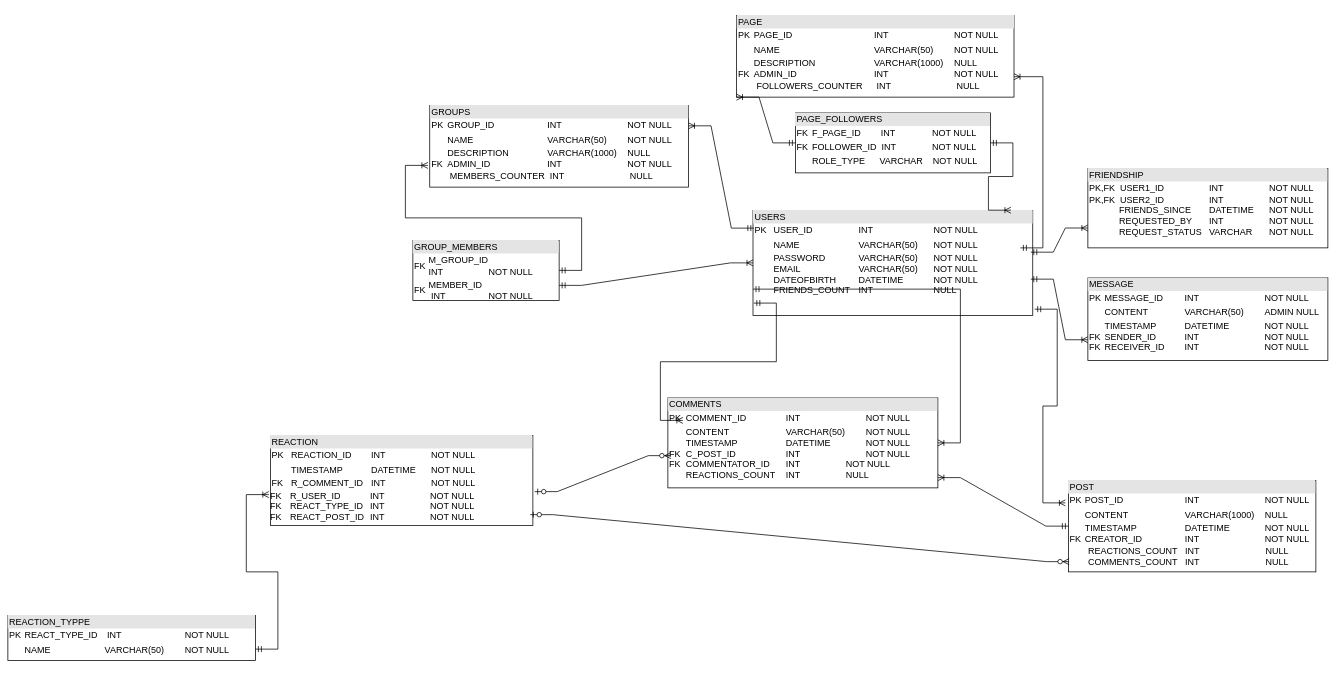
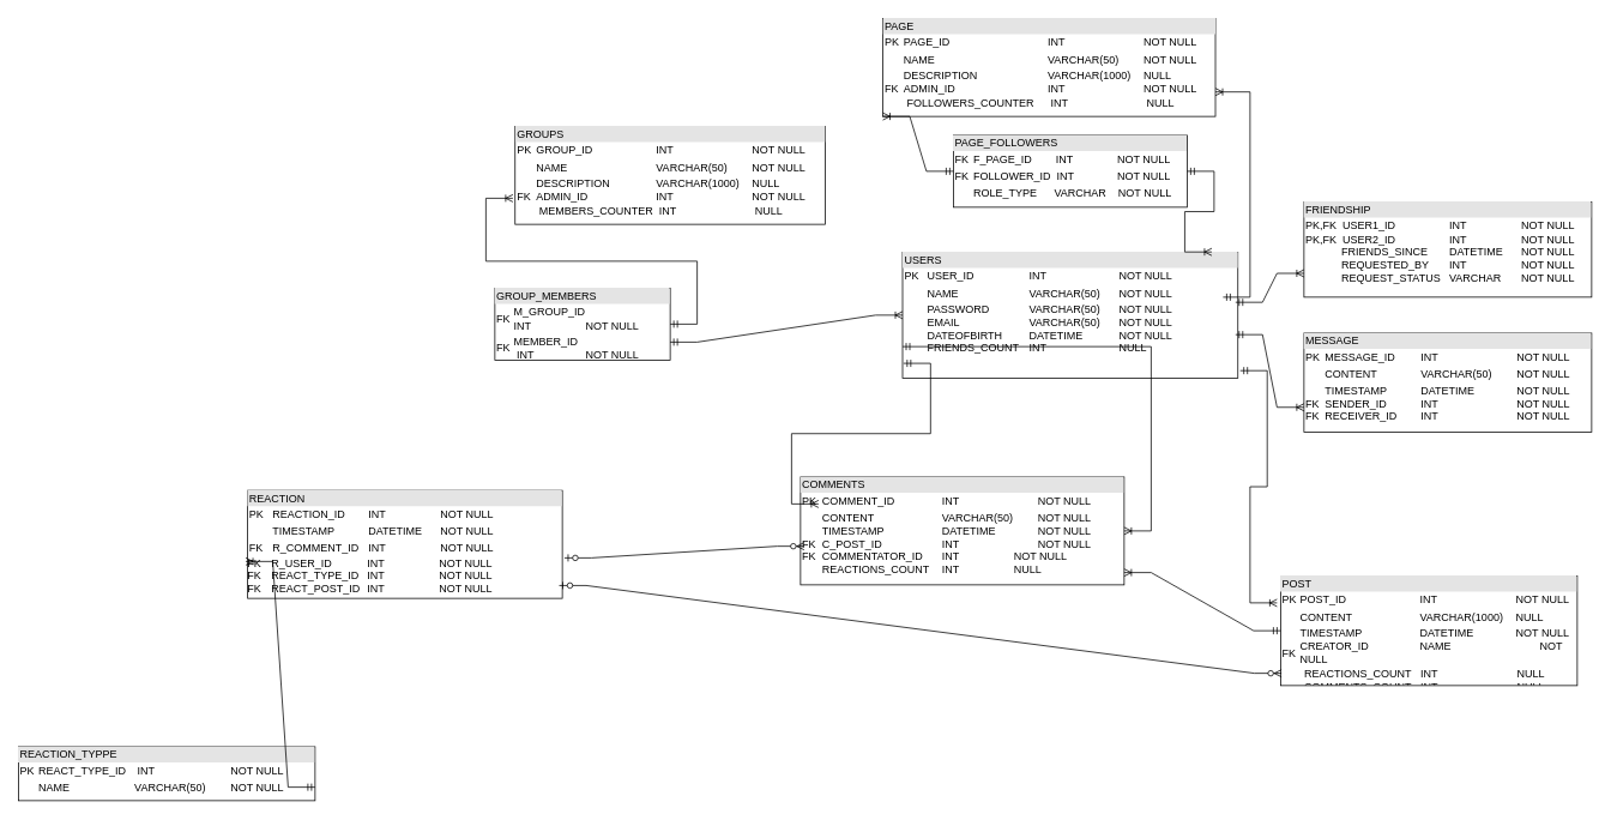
- <mxCell id="14" value="" style="edgeStyle=entityRelationEdgeStyle;fontSize=12;html=1;endArrow=ERoneToMany;startArrow=ERmandOne;rounded=0;entryX=1;entryY=0.25;entryDx=0;entryDy=0;exitX=0.003;exitY=0.169;exitDx=0;exitDy=0;exitPerimeter=0;" edge="1" parent="1" source="2" target="9"><mxGeometry width="100" height="100" relative="1" as="geometry"><mxPoint x="900" y="360" as="sourcePoint" /><mxPoint x="1000" y="260" as="targetPoint" /></mxGeometry></mxCell>
- <mxCell id="4" value="&lt;div style=&quot;box-sizing:border-box;width:100%;background:#e4e4e4;padding:2px;&quot;&gt;MESSAGE&lt;/div&gt;&lt;table style=&quot;width:100%;font-size:1em;&quot; cellpadding=&quot;2&quot; cellspacing=&quot;0&quot;&gt;&lt;tbody&gt;&lt;tr&gt;&lt;td&gt;PK&lt;/td&gt;&lt;td&gt;MESSAGE_ID&lt;span style=&quot;white-space: pre;&quot;&gt;&#09;&lt;/span&gt;&lt;span style=&quot;white-space: pre;&quot;&gt;&#09;&lt;/span&gt;INT&amp;nbsp;&lt;span style=&quot;white-space: pre;&quot;&gt;&#09;&lt;/span&gt;&lt;span style=&quot;white-space: pre;&quot;&gt;&#09;&lt;span style=&quot;white-space: pre;&quot;&gt;&#09;&lt;/span&gt;&lt;span style=&quot;white-space: pre;&quot;&gt;&#09;&lt;/span&gt;&lt;/span&gt;NOT NULL&lt;/td&gt;&lt;/tr&gt;&lt;tr&gt;&lt;td&gt;&lt;br&gt;&lt;/td&gt;&lt;td&gt;CONTENT&amp;nbsp;&lt;span style=&quot;white-space: pre;&quot;&gt;&#09;&lt;/span&gt;&lt;span style=&quot;white-space: pre;&quot;&gt;&#09;&lt;/span&gt;VARCHAR(50)&lt;span style=&quot;white-space: pre;&quot;&gt;&#09;&lt;/span&gt;ADMIN NULL&lt;/td&gt;&lt;/tr&gt;&lt;tr&gt;&lt;td&gt;&lt;br&gt;FK&lt;br&gt;FK&lt;/td&gt;&lt;td&gt;TIMESTAMP&lt;span style=&quot;white-space: pre;&quot;&gt;&#09;&lt;/span&gt;&lt;span style=&quot;white-space: pre;&quot;&gt;&#09;&lt;/span&gt;DATETIME&lt;span style=&quot;white-space: pre;&quot;&gt;&#09;&lt;/span&gt;&lt;span style=&quot;white-space: pre;&quot;&gt;&#09;&lt;/span&gt;NOT NULL&lt;br&gt;SENDER_ID&lt;span style=&quot;white-space: pre;&quot;&gt;&#09;&lt;/span&gt;&lt;span style=&quot;white-space: pre;&quot;&gt;&#09;&lt;/span&gt;INT&amp;nbsp;&lt;span style=&quot;white-space: pre;&quot;&gt;&#09;&lt;/span&gt;&lt;span style=&quot;white-space: pre;&quot;&gt;&#09;&lt;/span&gt;&lt;span style=&quot;white-space: pre;&quot;&gt;&#09;&lt;/span&gt;&lt;span style=&quot;white-space: pre;&quot;&gt;&#09;&lt;/span&gt;NOT NULL&lt;br&gt;RECEIVER_ID&lt;span style=&quot;white-space: pre;&quot;&gt;&#09;&lt;/span&gt;INT&amp;nbsp;&lt;span style=&quot;white-space: pre;&quot;&gt;&#09;&lt;/span&gt;&lt;span style=&quot;white-space: pre;&quot;&gt;&#09;&lt;/span&gt;&lt;span style=&quot;white-space: pre;&quot;&gt;&#09;&lt;/span&gt;&lt;span style=&quot;white-space: pre;&quot;&gt;&#09;&lt;/span&gt;NOT NULL&lt;/td&gt;&lt;/tr&gt;&lt;/tbody&gt;&lt;/table&gt;" style="verticalAlign=top;align=left;overflow=fill;html=1;whiteSpace=wrap;" vertex="1" parent="1"><mxGeometry x="1450" y="370" width="320" height="110" as="geometry" /></mxCell>
+ <mxCell id="4" value="&lt;div style=&quot;box-sizing:border-box;width:100%;background:#e4e4e4;padding:2px;&quot;&gt;MESSAGE&lt;/div&gt;&lt;table style=&quot;width:100%;font-size:1em;&quot; cellpadding=&quot;2&quot; cellspacing=&quot;0&quot;&gt;&lt;tbody&gt;&lt;tr&gt;&lt;td&gt;PK&lt;/td&gt;&lt;td&gt;MESSAGE_ID&lt;span style=&quot;white-space: pre;&quot;&gt;&#09;&lt;/span&gt;&lt;span style=&quot;white-space: pre;&quot;&gt;&#09;&lt;/span&gt;INT&amp;nbsp;&lt;span style=&quot;white-space: pre;&quot;&gt;&#09;&lt;/span&gt;&lt;span style=&quot;white-space: pre;&quot;&gt;&#09;&lt;span style=&quot;white-space: pre;&quot;&gt;&#09;&lt;/span&gt;&lt;span style=&quot;white-space: pre;&quot;&gt;&#09;&lt;/span&gt;&lt;/span&gt;NOT NULL&lt;/td&gt;&lt;/tr&gt;&lt;tr&gt;&lt;td&gt;&lt;br&gt;&lt;/td&gt;&lt;td&gt;CONTENT&amp;nbsp;&lt;span style=&quot;white-space: pre;&quot;&gt;&#09;&lt;/span&gt;&lt;span style=&quot;white-space: pre;&quot;&gt;&#09;&lt;/span&gt;VARCHAR(50)&lt;span style=&quot;white-space: pre;&quot;&gt;&#09;&lt;/span&gt;NOT NULL&lt;/td&gt;&lt;/tr&gt;&lt;tr&gt;&lt;td&gt;&lt;br&gt;FK&lt;br&gt;FK&lt;/td&gt;&lt;td&gt;TIMESTAMP&lt;span style=&quot;white-space: pre;&quot;&gt;&#09;&lt;/span&gt;&lt;span style=&quot;white-space: pre;&quot;&gt;&#09;&lt;/span&gt;DATETIME&lt;span style=&quot;white-space: pre;&quot;&gt;&#09;&lt;/span&gt;&lt;span style=&quot;white-space: pre;&quot;&gt;&#09;&lt;/span&gt;NOT NULL&lt;br&gt;SENDER_ID&lt;span style=&quot;white-space: pre;&quot;&gt;&#09;&lt;/span&gt;&lt;span style=&quot;white-space: pre;&quot;&gt;&#09;&lt;/span&gt;INT&amp;nbsp;&lt;span style=&quot;white-space: pre;&quot;&gt;&#09;&lt;/span&gt;&lt;span style=&quot;white-space: pre;&quot;&gt;&#09;&lt;/span&gt;&lt;span style=&quot;white-space: pre;&quot;&gt;&#09;&lt;/span&gt;&lt;span style=&quot;white-space: pre;&quot;&gt;&#09;&lt;/span&gt;NOT NULL&lt;br&gt;RECEIVER_ID&lt;span style=&quot;white-space: pre;&quot;&gt;&#09;&lt;/span&gt;INT&amp;nbsp;&lt;span style=&quot;white-space: pre;&quot;&gt;&#09;&lt;/span&gt;&lt;span style=&quot;white-space: pre;&quot;&gt;&#09;&lt;/span&gt;&lt;span style=&quot;white-space: pre;&quot;&gt;&#09;&lt;/span&gt;&lt;span style=&quot;white-space: pre;&quot;&gt;&#09;&lt;/span&gt;NOT NULL&lt;/td&gt;&lt;/tr&gt;&lt;/tbody&gt;&lt;/table&gt;" style="verticalAlign=top;align=left;overflow=fill;html=1;whiteSpace=wrap;" vertex="1" parent="1"><mxGeometry x="1450" y="370" width="320" height="110" as="geometry" /></mxCell>
- <mxCell id="6" value="&lt;div style=&quot;box-sizing:border-box;width:100%;background:#e4e4e4;padding:2px;&quot;&gt;REACTION&lt;/div&gt;&lt;table style=&quot;width:100%;font-size:1em;&quot; cellpadding=&quot;2&quot; cellspacing=&quot;0&quot;&gt;&lt;tbody&gt;&lt;tr&gt;&lt;td&gt;PK&lt;/td&gt;&lt;td&gt;REACTION_ID&lt;span style=&quot;white-space: pre;&quot;&gt;&#09;&lt;/span&gt;INT&amp;nbsp;&lt;span style=&quot;white-space: pre;&quot;&gt;&#09;&lt;/span&gt;&lt;span style=&quot;white-space: pre;&quot;&gt;&#09;&lt;span style=&quot;white-space: pre;&quot;&gt;&#09;&lt;/span&gt;&lt;/span&gt;NOT NULL&lt;br&gt;&lt;/td&gt;&lt;/tr&gt;&lt;tr&gt;&lt;td&gt;&lt;br&gt;&lt;/td&gt;&lt;td&gt;TIMESTAMP&lt;span style=&quot;white-space: pre;&quot;&gt;&#09;&lt;/span&gt;&lt;span style=&quot;white-space: pre;&quot;&gt;&#09;&lt;/span&gt;DATETIME&lt;span style=&quot;white-space: pre;&quot;&gt;&#09;&lt;/span&gt;NOT NULL&lt;/td&gt;&lt;/tr&gt;&lt;tr&gt;&lt;td&gt;FK&lt;/td&gt;&lt;td&gt;R_COMMENT_ID&lt;span style=&quot;white-space: pre;&quot;&gt;&#09;&lt;/span&gt;INT&lt;span style=&quot;white-space: pre;&quot;&gt;&#09;&lt;/span&gt;&lt;span style=&quot;white-space: pre;&quot;&gt;&#09;&lt;span style=&quot;white-space: pre;&quot;&gt;&#09;&lt;/span&gt;&lt;/span&gt;NOT NULL&lt;br&gt;&lt;/td&gt;&lt;/tr&gt;&lt;/tbody&gt;&lt;/table&gt;FK&lt;span style=&quot;white-space: pre;&quot;&gt;&#09;&lt;/span&gt;R_USER_ID&lt;span style=&quot;white-space: pre;&quot;&gt;&#09;&lt;/span&gt;&lt;span style=&quot;white-space: pre;&quot;&gt;&#09;&lt;/span&gt;INT&lt;span style=&quot;white-space: pre;&quot;&gt;&#09;&lt;/span&gt;&lt;span style=&quot;white-space: pre;&quot;&gt;&#09;&lt;span style=&quot;white-space: pre;&quot;&gt;&#09;&lt;/span&gt;&lt;/span&gt;NOT NULL&lt;div&gt;FK&lt;span style=&quot;white-space: pre;&quot;&gt;&#09;&lt;/span&gt;REACT_TYPE_ID&lt;span style=&quot;white-space: pre;&quot;&gt;&#09;&lt;/span&gt;INT&lt;span style=&quot;white-space: pre;&quot;&gt;&#09;&lt;/span&gt;&lt;span style=&quot;white-space: pre;&quot;&gt;&#09;&lt;/span&gt;&lt;span style=&quot;white-space: pre;&quot;&gt;&#09;&lt;/span&gt;NOT NULL&lt;/div&gt;&lt;div&gt;FK&lt;span style=&quot;white-space: pre;&quot;&gt;&#09;&lt;/span&gt;REACT_POST_ID&lt;span style=&quot;white-space: pre;&quot;&gt;&#09;&lt;/span&gt;INT&lt;span style=&quot;white-space: pre;&quot;&gt;&#09;&lt;/span&gt;&lt;span style=&quot;white-space: pre;&quot;&gt;&#09;&lt;/span&gt;&lt;span style=&quot;white-space: pre;&quot;&gt;&#09;&lt;/span&gt;NOT NULL&lt;/div&gt;" style="verticalAlign=top;align=left;overflow=fill;html=1;whiteSpace=wrap;" vertex="1" parent="1"><mxGeometry x="360" y="580" width="350" height="120" as="geometry" /></mxCell>
+ <mxCell id="6" value="&lt;div style=&quot;box-sizing:border-box;width:100%;background:#e4e4e4;padding:2px;&quot;&gt;REACTION&lt;/div&gt;&lt;table style=&quot;width:100%;font-size:1em;&quot; cellpadding=&quot;2&quot; cellspacing=&quot;0&quot;&gt;&lt;tbody&gt;&lt;tr&gt;&lt;td&gt;PK&lt;/td&gt;&lt;td&gt;REACTION_ID&lt;span style=&quot;white-space: pre;&quot;&gt;&#09;&lt;/span&gt;INT&amp;nbsp;&lt;span style=&quot;white-space: pre;&quot;&gt;&#09;&lt;/span&gt;&lt;span style=&quot;white-space: pre;&quot;&gt;&#09;&lt;span style=&quot;white-space: pre;&quot;&gt;&#09;&lt;/span&gt;&lt;/span&gt;NOT NULL&lt;br&gt;&lt;/td&gt;&lt;/tr&gt;&lt;tr&gt;&lt;td&gt;&lt;br&gt;&lt;/td&gt;&lt;td&gt;TIMESTAMP&lt;span style=&quot;white-space: pre;&quot;&gt;&#09;&lt;/span&gt;&lt;span style=&quot;white-space: pre;&quot;&gt;&#09;&lt;/span&gt;DATETIME&lt;span style=&quot;white-space: pre;&quot;&gt;&#09;&lt;/span&gt;NOT NULL&lt;/td&gt;&lt;/tr&gt;&lt;tr&gt;&lt;td&gt;FK&lt;/td&gt;&lt;td&gt;R_COMMENT_ID&lt;span style=&quot;white-space: pre;&quot;&gt;&#09;&lt;/span&gt;INT&lt;span style=&quot;white-space: pre;&quot;&gt;&#09;&lt;/span&gt;&lt;span style=&quot;white-space: pre;&quot;&gt;&#09;&lt;span style=&quot;white-space: pre;&quot;&gt;&#09;&lt;/span&gt;&lt;/span&gt;NOT NULL&lt;br&gt;&lt;/td&gt;&lt;/tr&gt;&lt;/tbody&gt;&lt;/table&gt;FK&lt;span style=&quot;white-space: pre;&quot;&gt;&#09;&lt;/span&gt;R_USER_ID&lt;span style=&quot;white-space: pre;&quot;&gt;&#09;&lt;/span&gt;&lt;span style=&quot;white-space: pre;&quot;&gt;&#09;&lt;/span&gt;INT&lt;span style=&quot;white-space: pre;&quot;&gt;&#09;&lt;/span&gt;&lt;span style=&quot;white-space: pre;&quot;&gt;&#09;&lt;span style=&quot;white-space: pre;&quot;&gt;&#09;&lt;/span&gt;&lt;/span&gt;NOT NULL&lt;div&gt;FK&lt;span style=&quot;white-space: pre;&quot;&gt;&#09;&lt;/span&gt;REACT_TYPE_ID&lt;span style=&quot;white-space: pre;&quot;&gt;&#09;&lt;/span&gt;INT&lt;span style=&quot;white-space: pre;&quot;&gt;&#09;&lt;/span&gt;&lt;span style=&quot;white-space: pre;&quot;&gt;&#09;&lt;/span&gt;&lt;span style=&quot;white-space: pre;&quot;&gt;&#09;&lt;/span&gt;NOT NULL&lt;/div&gt;&lt;div&gt;FK&lt;span style=&quot;white-space: pre;&quot;&gt;&#09;&lt;/span&gt;REACT_POST_ID&lt;span style=&quot;white-space: pre;&quot;&gt;&#09;&lt;/span&gt;INT&lt;span style=&quot;white-space: pre;&quot;&gt;&#09;&lt;/span&gt;&lt;span style=&quot;white-space: pre;&quot;&gt;&#09;&lt;/span&gt;&lt;span style=&quot;white-space: pre;&quot;&gt;&#09;&lt;/span&gt;NOT NULL&lt;/div&gt;" style="verticalAlign=top;align=left;overflow=fill;html=1;whiteSpace=wrap;" vertex="1" parent="1"><mxGeometry x="275" y="545" width="350" height="120" as="geometry" /></mxCell>
- <mxCell id="5" value="&lt;div style=&quot;box-sizing:border-box;width:100%;background:#e4e4e4;padding:2px;&quot;&gt;POST&lt;/div&gt;&lt;table style=&quot;width:100%;font-size:1em;&quot; cellpadding=&quot;2&quot; cellspacing=&quot;0&quot;&gt;&lt;tbody&gt;&lt;tr&gt;&lt;td&gt;PK&lt;/td&gt;&lt;td&gt;POST_ID&amp;nbsp;&lt;span style=&quot;white-space: pre;&quot;&gt;&#09;&lt;span style=&quot;white-space: pre;&quot;&gt;&#09;&lt;/span&gt;&lt;span style=&quot;white-space: pre;&quot;&gt;&#09;&lt;/span&gt;&lt;/span&gt;INT&amp;nbsp;&lt;span style=&quot;white-space: pre;&quot;&gt;&#09;&lt;/span&gt;&lt;span style=&quot;white-space: pre;&quot;&gt;&#09;&lt;span style=&quot;white-space: pre;&quot;&gt;&#09;&lt;/span&gt;&lt;span style=&quot;white-space: pre;&quot;&gt;&#09;&lt;/span&gt;&lt;/span&gt;NOT NULL&lt;/td&gt;&lt;/tr&gt;&lt;tr&gt;&lt;td&gt;&lt;br&gt;&lt;/td&gt;&lt;td&gt;CONTENT&amp;nbsp;&lt;span style=&quot;white-space: pre;&quot;&gt;&#09;&lt;span style=&quot;white-space: pre;&quot;&gt;&#09;&lt;/span&gt;&lt;span style=&quot;white-space: pre;&quot;&gt;&#09;&lt;/span&gt;&lt;/span&gt;VARCHAR(1000)&amp;nbsp;&lt;span style=&quot;white-space: pre;&quot;&gt;&#09;&lt;/span&gt;NULL&lt;/td&gt;&lt;/tr&gt;&lt;tr&gt;&lt;td&gt;&lt;br&gt;FK&lt;/td&gt;&lt;td&gt;TIMESTAMP&amp;nbsp;&lt;span style=&quot;white-space: pre;&quot;&gt;&#09;&lt;span style=&quot;white-space: pre;&quot;&gt;&#09;&lt;/span&gt;&lt;span style=&quot;white-space: pre;&quot;&gt;&#09;&lt;/span&gt;&lt;/span&gt;DATETIME&lt;span style=&quot;white-space: pre;&quot;&gt;&#09;&lt;/span&gt;&lt;span style=&quot;white-space: pre;&quot;&gt;&#09;&lt;/span&gt;NOT NULL&lt;br&gt;CREATOR_ID&lt;span style=&quot;white-space: pre;&quot;&gt;&#09;&lt;/span&gt;&lt;span style=&quot;white-space: pre;&quot;&gt;&#09;&lt;/span&gt;&lt;span style=&quot;white-space: pre;&quot;&gt;&#09;&lt;/span&gt;INT&lt;span style=&quot;white-space: pre;&quot;&gt;&#09;&lt;/span&gt;&lt;span style=&quot;white-space: pre;&quot;&gt;&#09;&lt;/span&gt;&lt;span style=&quot;white-space: pre;&quot;&gt;&#09;&lt;/span&gt;&lt;span style=&quot;white-space: pre;&quot;&gt;&#09;&lt;/span&gt;NOT NULL&lt;br&gt;&lt;/td&gt;&lt;/tr&gt;&lt;/tbody&gt;&lt;/table&gt;&lt;span style=&quot;white-space: pre;&quot;&gt;&#09;&lt;/span&gt;REACTIONS_COUNT&amp;nbsp; &amp;nbsp;INT&lt;span style=&quot;white-space: pre;&quot;&gt;&#09;&lt;/span&gt;&lt;span style=&quot;white-space: pre;&quot;&gt;&#09;&lt;/span&gt;&amp;nbsp; &lt;span style=&quot;white-space: pre;&quot;&gt;&#09;&amp;nbsp;&lt;/span&gt;&amp;nbsp; &amp;nbsp; &amp;nbsp; NULL&lt;div&gt;&lt;span style=&quot;white-space: pre;&quot;&gt;&#09;&lt;/span&gt;COMMENTS_COUNT&amp;nbsp; &amp;nbsp;INT&lt;span style=&quot;white-space: pre;&quot;&gt;&#09;&lt;/span&gt;&lt;span style=&quot;white-space: pre;&quot;&gt;&#09;&lt;/span&gt;&lt;span style=&quot;white-space: pre;&quot;&gt;&#09;&lt;/span&gt;&amp;nbsp; &amp;nbsp; &amp;nbsp; &amp;nbsp;NULL&lt;br&gt;&lt;/div&gt;" style="verticalAlign=top;align=left;overflow=fill;html=1;whiteSpace=wrap;" vertex="1" parent="1"><mxGeometry x="1424" y="640" width="330" height="122" as="geometry" /></mxCell>
+ <mxCell id="5" value="&lt;div style=&quot;box-sizing:border-box;width:100%;background:#e4e4e4;padding:2px;&quot;&gt;POST&lt;/div&gt;&lt;table style=&quot;width:100%;font-size:1em;&quot; cellpadding=&quot;2&quot; cellspacing=&quot;0&quot;&gt;&lt;tbody&gt;&lt;tr&gt;&lt;td&gt;PK&lt;/td&gt;&lt;td&gt;POST_ID&amp;nbsp;&lt;span style=&quot;white-space: pre;&quot;&gt;&#09;&lt;span style=&quot;white-space: pre;&quot;&gt;&#09;&lt;/span&gt;&lt;span style=&quot;white-space: pre;&quot;&gt;&#09;&lt;/span&gt;&lt;/span&gt;INT&amp;nbsp;&lt;span style=&quot;white-space: pre;&quot;&gt;&#09;&lt;/span&gt;&lt;span style=&quot;white-space: pre;&quot;&gt;&#09;&lt;span style=&quot;white-space: pre;&quot;&gt;&#09;&lt;/span&gt;&lt;span style=&quot;white-space: pre;&quot;&gt;&#09;&lt;/span&gt;&lt;/span&gt;NOT NULL&lt;/td&gt;&lt;/tr&gt;&lt;tr&gt;&lt;td&gt;&lt;br&gt;&lt;/td&gt;&lt;td&gt;CONTENT&amp;nbsp;&lt;span style=&quot;white-space: pre;&quot;&gt;&#09;&lt;span style=&quot;white-space: pre;&quot;&gt;&#09;&lt;/span&gt;&lt;span style=&quot;white-space: pre;&quot;&gt;&#09;&lt;/span&gt;&lt;/span&gt;VARCHAR(1000)&amp;nbsp;&lt;span style=&quot;white-space: pre;&quot;&gt;&#09;&lt;/span&gt;NULL&lt;/td&gt;&lt;/tr&gt;&lt;tr&gt;&lt;td&gt;&lt;br&gt;FK&lt;/td&gt;&lt;td&gt;TIMESTAMP&amp;nbsp;&lt;span style=&quot;white-space: pre;&quot;&gt;&#09;&lt;span style=&quot;white-space: pre;&quot;&gt;&#09;&lt;/span&gt;&lt;span style=&quot;white-space: pre;&quot;&gt;&#09;&lt;/span&gt;&lt;/span&gt;DATETIME&lt;span style=&quot;white-space: pre;&quot;&gt;&#09;&lt;/span&gt;&lt;span style=&quot;white-space: pre;&quot;&gt;&#09;&lt;/span&gt;NOT NULL&lt;br&gt;CREATOR_ID&lt;span style=&quot;white-space: pre;&quot;&gt;&#09;&lt;/span&gt;&lt;span style=&quot;white-space: pre;&quot;&gt;&#09;&lt;/span&gt;&lt;span style=&quot;white-space: pre;&quot;&gt;&#09;&lt;/span&gt;NAME&lt;span style=&quot;white-space: pre;&quot;&gt;&#09;&lt;/span&gt;&lt;span style=&quot;white-space: pre;&quot;&gt;&#09;&lt;/span&gt;&lt;span style=&quot;white-space: pre;&quot;&gt;&#09;&lt;/span&gt;&lt;span style=&quot;white-space: pre;&quot;&gt;&#09;&lt;/span&gt;NOT NULL&lt;br&gt;&lt;/td&gt;&lt;/tr&gt;&lt;/tbody&gt;&lt;/table&gt;&lt;span style=&quot;white-space: pre;&quot;&gt;&#09;&lt;/span&gt;REACTIONS_COUNT&amp;nbsp; &amp;nbsp;INT&lt;span style=&quot;white-space: pre;&quot;&gt;&#09;&lt;/span&gt;&lt;span style=&quot;white-space: pre;&quot;&gt;&#09;&lt;/span&gt;&amp;nbsp; &lt;span style=&quot;white-space: pre;&quot;&gt;&#09;&amp;nbsp;&lt;/span&gt;&amp;nbsp; &amp;nbsp; &amp;nbsp; NULL&lt;div&gt;&lt;span style=&quot;white-space: pre;&quot;&gt;&#09;&lt;/span&gt;COMMENTS_COUNT&amp;nbsp; &amp;nbsp;INT&lt;span style=&quot;white-space: pre;&quot;&gt;&#09;&lt;/span&gt;&lt;span style=&quot;white-space: pre;&quot;&gt;&#09;&lt;/span&gt;&lt;span style=&quot;white-space: pre;&quot;&gt;&#09;&lt;/span&gt;&amp;nbsp; &amp;nbsp; &amp;nbsp; &amp;nbsp;NULL&lt;br&gt;&lt;/div&gt;" style="verticalAlign=top;align=left;overflow=fill;html=1;whiteSpace=wrap;" vertex="1" parent="1"><mxGeometry x="1424" y="640" width="330" height="122" as="geometry" /></mxCell>
- <mxCell id="7" value="&lt;div style=&quot;box-sizing:border-box;width:100%;background:#e4e4e4;padding:2px;&quot;&gt;REACTION_TYPPE&lt;/div&gt;&lt;table style=&quot;width:100%;font-size:1em;&quot; cellpadding=&quot;2&quot; cellspacing=&quot;0&quot;&gt;&lt;tbody&gt;&lt;tr&gt;&lt;td&gt;PK&lt;/td&gt;&lt;td&gt;REACT_TYPE_ID&lt;span style=&quot;white-space: pre;&quot;&gt;&#09;&lt;/span&gt;&amp;nbsp;INT&lt;span style=&quot;white-space: pre;&quot;&gt;&#09;&lt;/span&gt;&lt;span style=&quot;white-space: pre;&quot;&gt;&#09;&lt;span style=&quot;white-space: pre;&quot;&gt;&#09;&lt;span style=&quot;white-space: pre;&quot;&gt;&#09;&lt;/span&gt;&lt;/span&gt;&lt;/span&gt;NOT NULL&lt;/td&gt;&lt;/tr&gt;&lt;tr&gt;&lt;td&gt;&lt;br&gt;&lt;/td&gt;&lt;td&gt;NAME&amp;nbsp;&lt;span style=&quot;white-space: pre;&quot;&gt;&#09;&lt;/span&gt;&lt;span style=&quot;white-space: pre;&quot;&gt;&#09;&lt;span style=&quot;white-space: pre;&quot;&gt;&#09;&lt;/span&gt;&lt;/span&gt;VARCHAR(50)&lt;span style=&quot;white-space: pre;&quot;&gt;&#09;&lt;/span&gt;NOT NULL&lt;span style=&quot;white-space: pre;&quot;&gt;&#09;&lt;/span&gt;&lt;/td&gt;&lt;/tr&gt;&lt;/tbody&gt;&lt;/table&gt;" style="verticalAlign=top;align=left;overflow=fill;html=1;whiteSpace=wrap;" vertex="1" parent="1"><mxGeometry x="10" y="820" width="330" height="60" as="geometry" /></mxCell>
+ <mxCell id="7" value="&lt;div style=&quot;box-sizing:border-box;width:100%;background:#e4e4e4;padding:2px;&quot;&gt;REACTION_TYPPE&lt;/div&gt;&lt;table style=&quot;width:100%;font-size:1em;&quot; cellpadding=&quot;2&quot; cellspacing=&quot;0&quot;&gt;&lt;tbody&gt;&lt;tr&gt;&lt;td&gt;PK&lt;/td&gt;&lt;td&gt;REACT_TYPE_ID&lt;span style=&quot;white-space: pre;&quot;&gt;&#09;&lt;/span&gt;&amp;nbsp;INT&lt;span style=&quot;white-space: pre;&quot;&gt;&#09;&lt;/span&gt;&lt;span style=&quot;white-space: pre;&quot;&gt;&#09;&lt;span style=&quot;white-space: pre;&quot;&gt;&#09;&lt;span style=&quot;white-space: pre;&quot;&gt;&#09;&lt;/span&gt;&lt;/span&gt;&lt;/span&gt;NOT NULL&lt;/td&gt;&lt;/tr&gt;&lt;tr&gt;&lt;td&gt;&lt;br&gt;&lt;/td&gt;&lt;td&gt;NAME&amp;nbsp;&lt;span style=&quot;white-space: pre;&quot;&gt;&#09;&lt;/span&gt;&lt;span style=&quot;white-space: pre;&quot;&gt;&#09;&lt;span style=&quot;white-space: pre;&quot;&gt;&#09;&lt;/span&gt;&lt;/span&gt;VARCHAR(50)&lt;span style=&quot;white-space: pre;&quot;&gt;&#09;&lt;/span&gt;NOT NULL&lt;span style=&quot;white-space: pre;&quot;&gt;&#09;&lt;/span&gt;&lt;/td&gt;&lt;/tr&gt;&lt;/tbody&gt;&lt;/table&gt;" style="verticalAlign=top;align=left;overflow=fill;html=1;whiteSpace=wrap;" vertex="1" parent="1"><mxGeometry x="20" y="830" width="330" height="60" as="geometry" /></mxCell>
